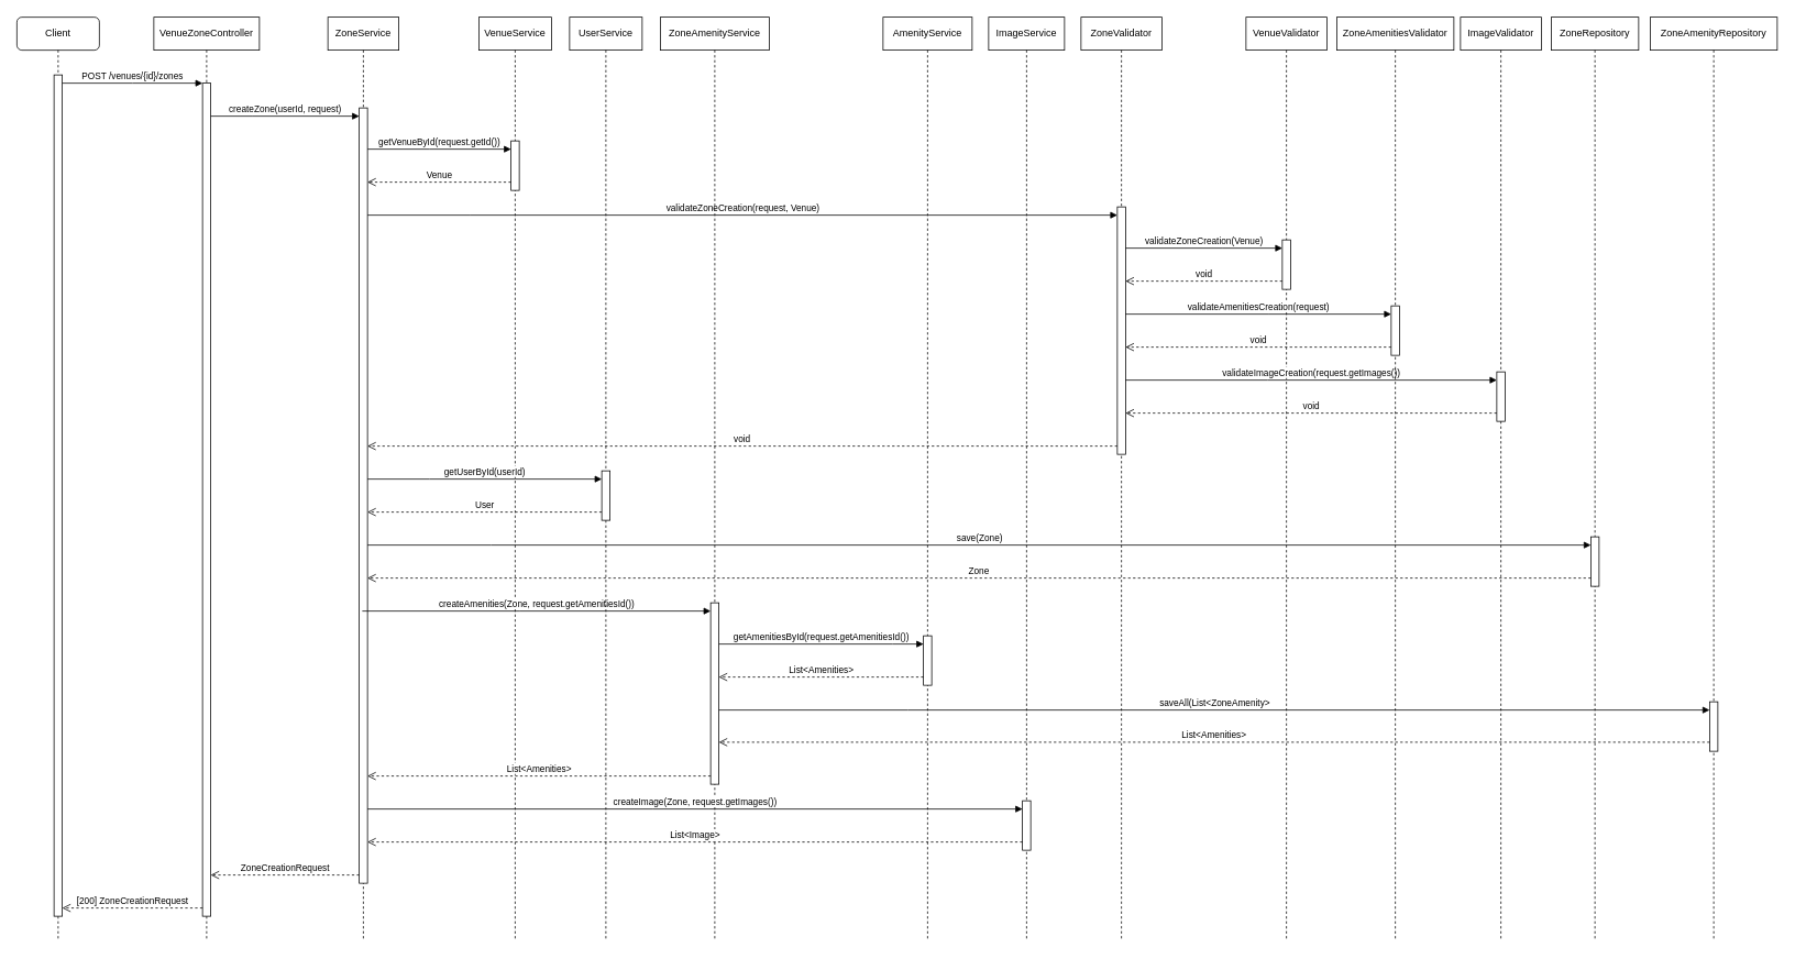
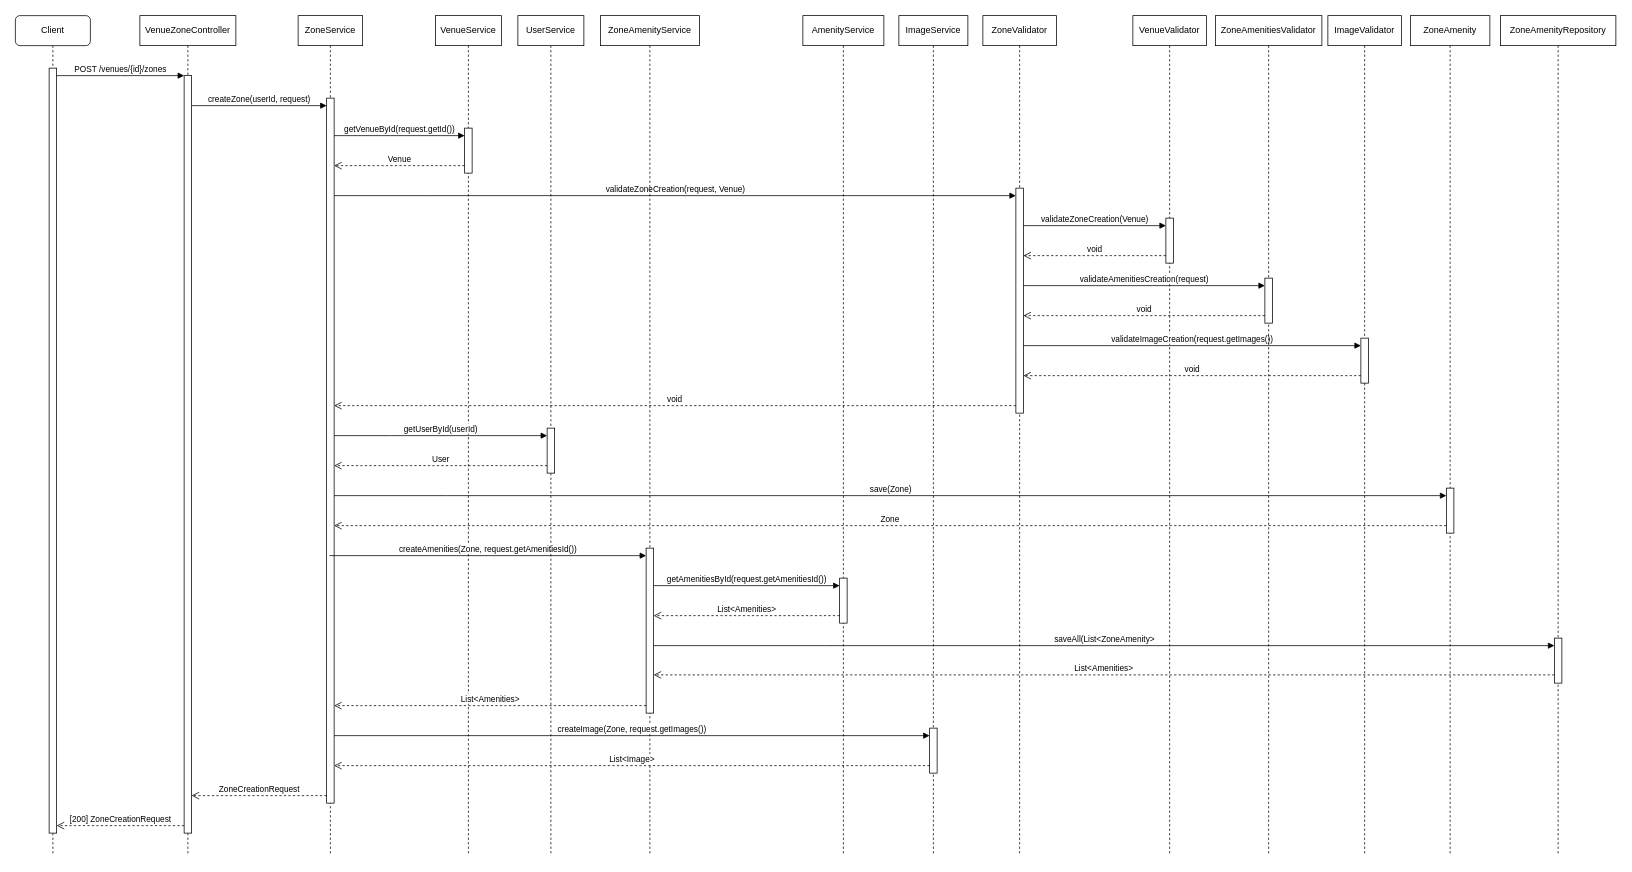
- <mxCell id="28" value="ZoneRepository" style="shape=umlLifeline;perimeter=lifelinePerimeter;whiteSpace=wrap;html=1;container=0;dropTarget=0;collapsible=0;recursiveResize=0;outlineConnect=0;portConstraint=eastwest;newEdgeStyle={&quot;edgeStyle&quot;:&quot;elbowEdgeStyle&quot;,&quot;elbow&quot;:&quot;vertical&quot;,&quot;curved&quot;:0,&quot;rounded&quot;:0};" parent="1" vertex="1"><mxGeometry x="1880" y="20" width="106" height="1120" as="geometry" /></mxCell>
+ <mxCell id="28" value="ZoneAmenity" style="shape=umlLifeline;perimeter=lifelinePerimeter;whiteSpace=wrap;html=1;container=0;dropTarget=0;collapsible=0;recursiveResize=0;outlineConnect=0;portConstraint=eastwest;newEdgeStyle={&quot;edgeStyle&quot;:&quot;elbowEdgeStyle&quot;,&quot;elbow&quot;:&quot;vertical&quot;,&quot;curved&quot;:0,&quot;rounded&quot;:0};" parent="1" vertex="1"><mxGeometry x="1880" y="20" width="106" height="1120" as="geometry" /></mxCell>
